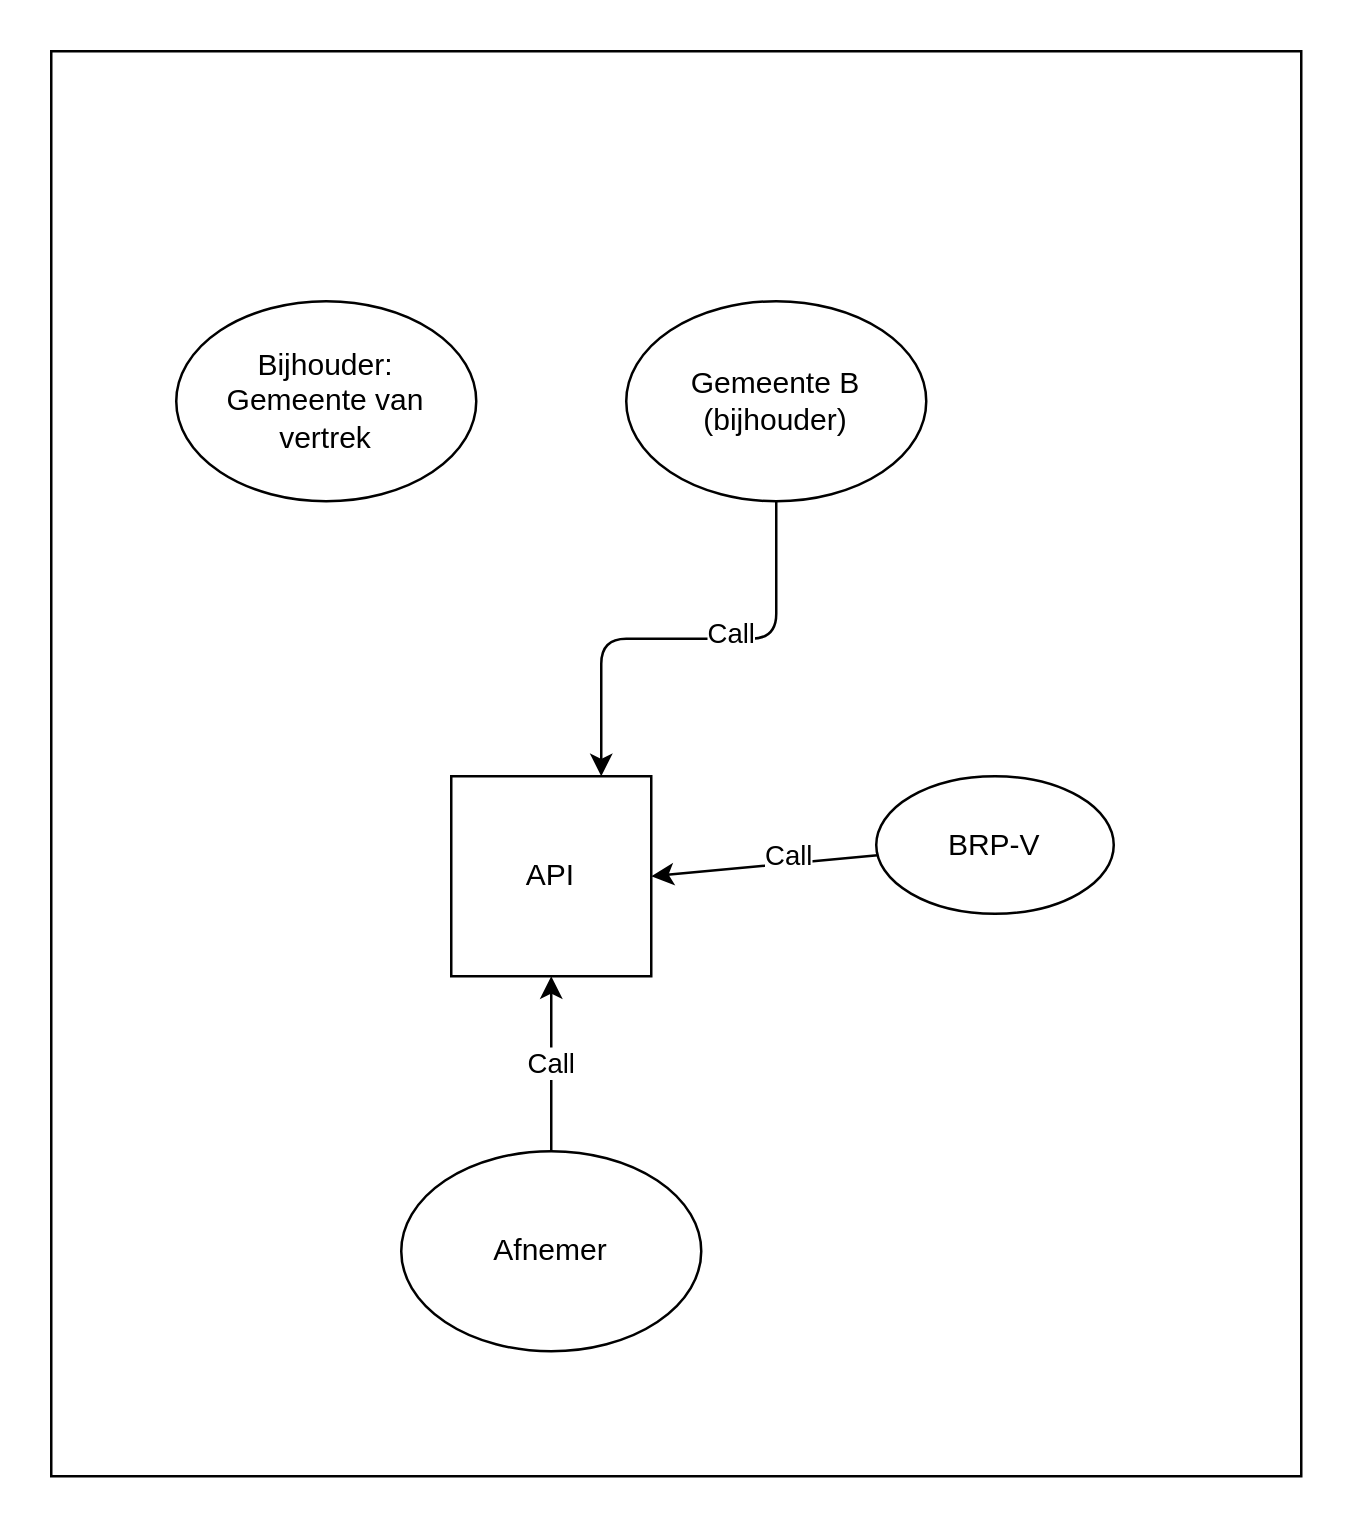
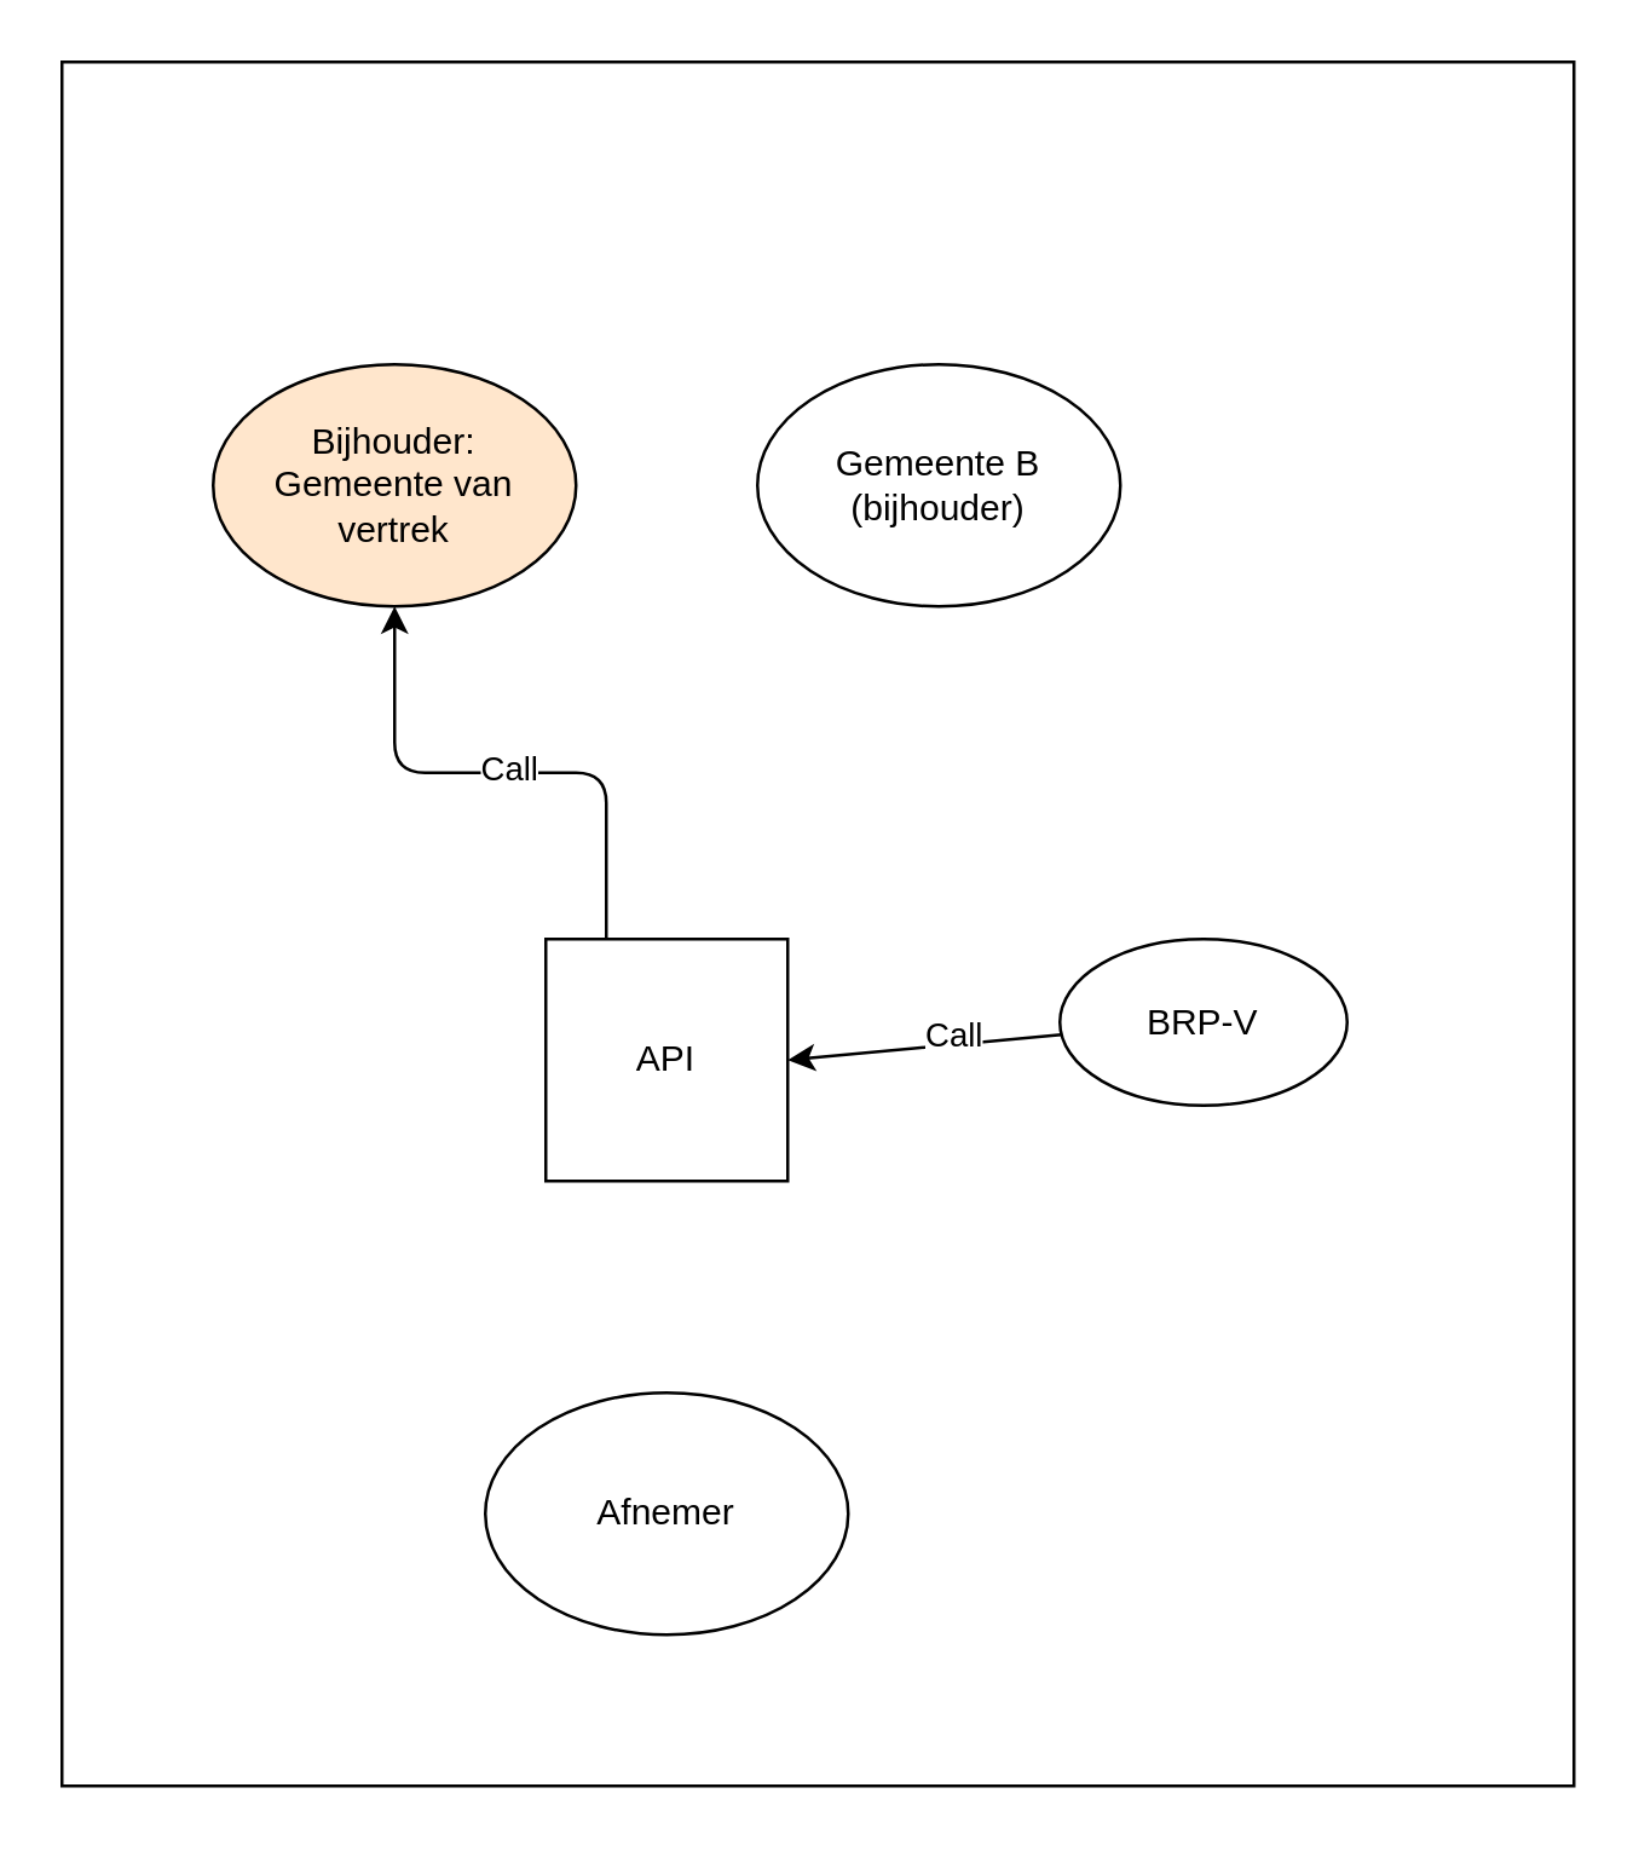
- <mxCell id="6" value="Bijhouder:&lt;br&gt;Gemeente van vertrek" style="ellipse;whiteSpace=wrap;html=1;" vertex="1" parent="1"><mxGeometry x="70" y="120" width="120" height="80" as="geometry" /></mxCell>
+ <mxCell id="6" value="Bijhouder:&lt;br&gt;Gemeente van vertrek" style="ellipse;whiteSpace=wrap;html=1;fillColor=#ffe6cc;" vertex="1" parent="1"><mxGeometry x="70" y="120" width="120" height="80" as="geometry" /></mxCell>
+ <mxCell id="3" style="edgeStyle=orthogonalEdgeStyle;html=1;entryX=0.5;entryY=1;entryDx=0;entryDy=0;exitX=0.25;exitY=0;exitDx=0;exitDy=0;" edge="1" parent="1" source="5" target="6"><mxGeometry relative="1" as="geometry" /></mxCell>
+ <mxCell id="4" value="Call" style="edgeLabel;html=1;align=center;verticalAlign=middle;resizable=0;points=[];" vertex="1" connectable="0" parent="3"><mxGeometry x="-0.024" y="-2" relative="1" as="geometry"><mxPoint as="offset" /></mxGeometry></mxCell>
- <mxCell id="7" style="edgeStyle=orthogonalEdgeStyle;html=1;entryX=0.75;entryY=0;entryDx=0;entryDy=0;" edge="1" parent="1" source="9" target="5"><mxGeometry relative="1" as="geometry" /></mxCell>
- <mxCell id="8" value="Call" style="edgeLabel;html=1;align=center;verticalAlign=middle;resizable=0;points=[];" vertex="1" connectable="0" parent="7"><mxGeometry x="-0.18" y="-3" relative="1" as="geometry"><mxPoint as="offset" /></mxGeometry></mxCell>
- <mxCell id="10" value="Call" style="edgeStyle=none;html=1;entryX=0.5;entryY=1;entryDx=0;entryDy=0;" edge="1" parent="1" source="11" target="5"><mxGeometry relative="1" as="geometry" /></mxCell>
